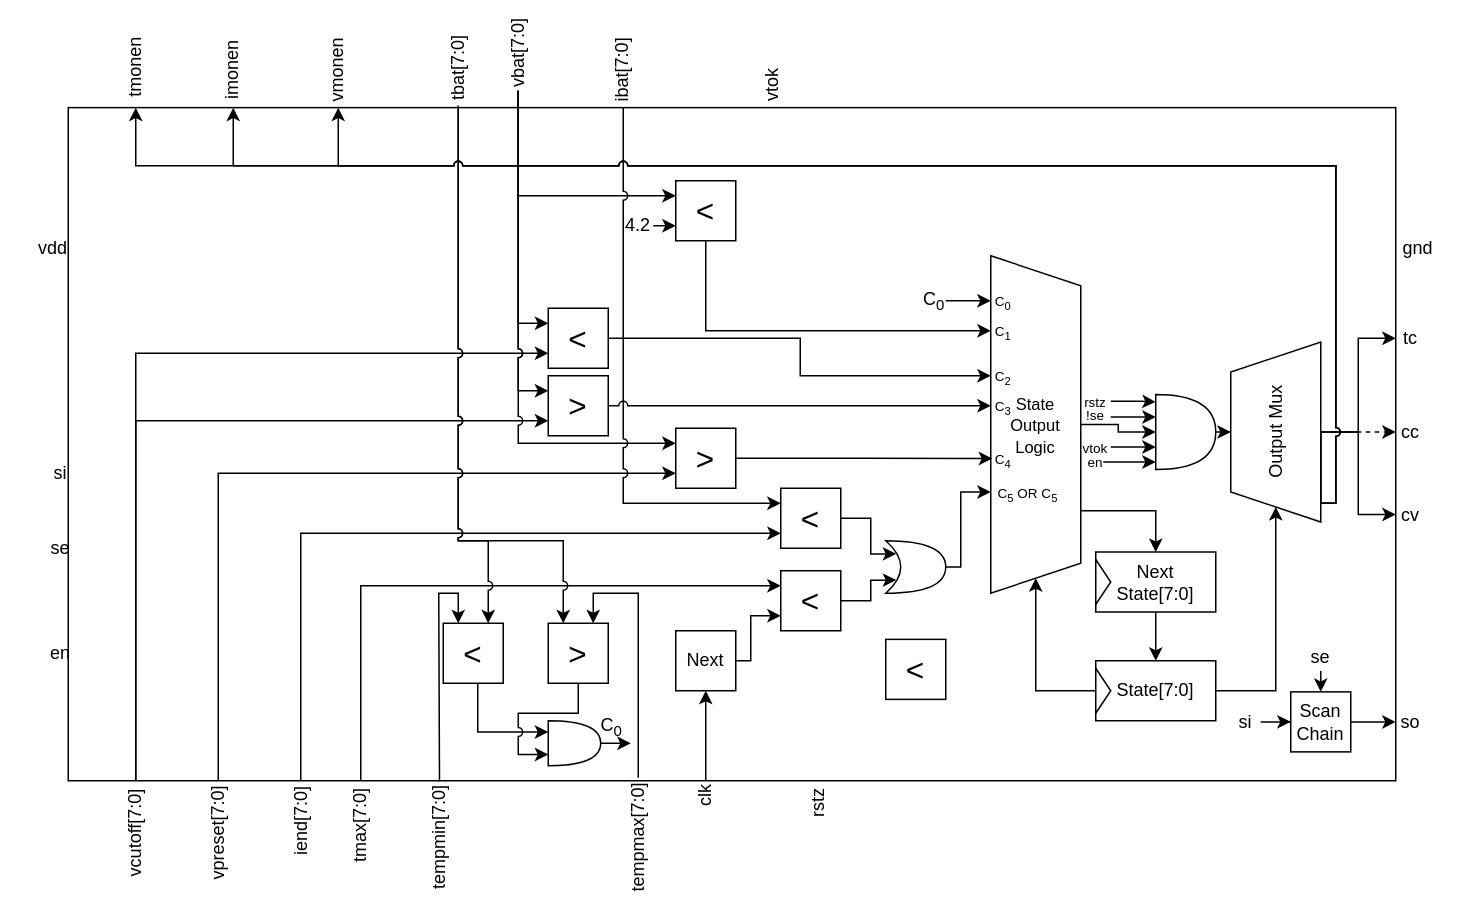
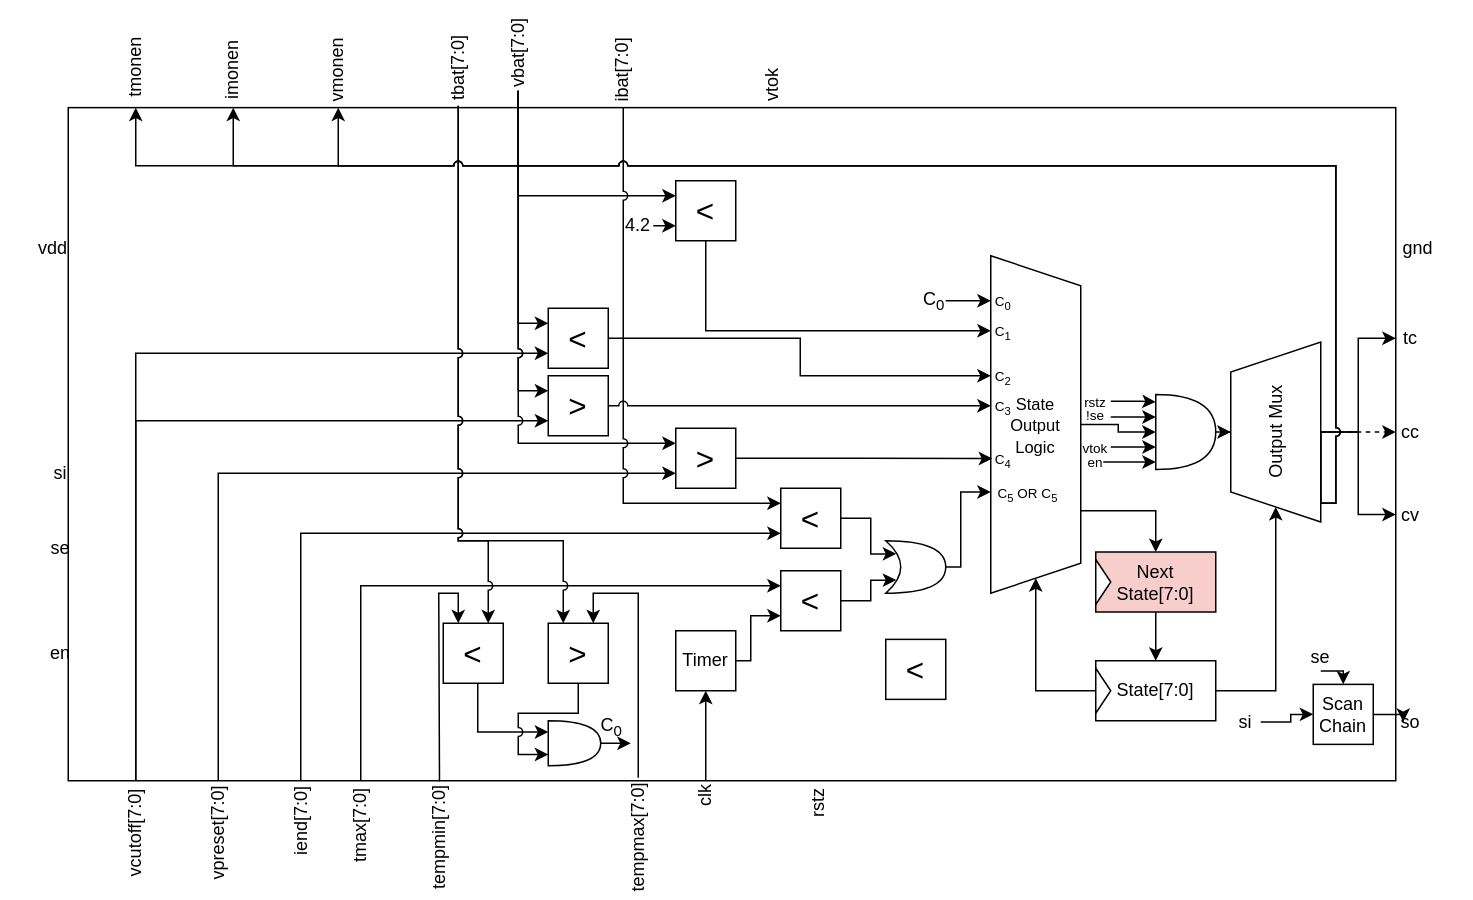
- <mxCell id="88" value="&lt;div&gt;Next&lt;/div&gt;&lt;div&gt;State[7:0]&lt;/div&gt;" style="rounded=0;whiteSpace=wrap;html=1;" vertex="1" parent="1"><mxGeometry x="730" y="367.5" width="80" height="40" as="geometry" /></mxCell>
+ <mxCell id="88" value="&lt;div&gt;Next&lt;/div&gt;&lt;div&gt;State[7:0]&lt;/div&gt;" style="rounded=0;whiteSpace=wrap;html=1;fillColor=#f8cecc;" vertex="1" parent="1"><mxGeometry x="730" y="367.5" width="80" height="40" as="geometry" /></mxCell>
- <mxCell id="59" value="Next" style="rounded=0;whiteSpace=wrap;html=1;" parent="1" vertex="1"><mxGeometry x="450" y="420" width="40" height="40" as="geometry" /></mxCell>
+ <mxCell id="59" value="Timer" style="rounded=0;whiteSpace=wrap;html=1;" parent="1" vertex="1"><mxGeometry x="450" y="420" width="40" height="40" as="geometry" /></mxCell>
- <mxCell id="53" value="Scan Chain" style="rounded=0;whiteSpace=wrap;html=1;" parent="1" vertex="1"><mxGeometry x="860" y="460.75" width="40" height="40" as="geometry" /></mxCell>
+ <mxCell id="53" value="Scan Chain" style="rounded=0;whiteSpace=wrap;html=1;" parent="1" vertex="1"><mxGeometry x="875" y="455.75" width="40" height="40" as="geometry" /></mxCell>
